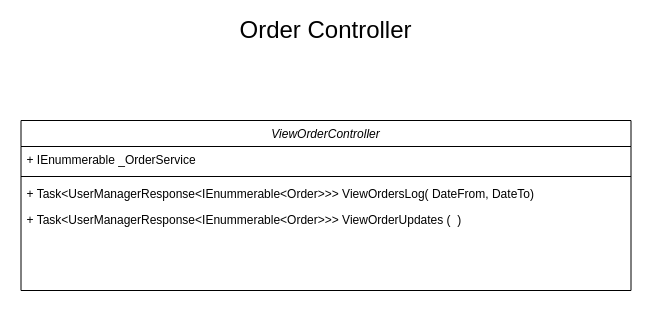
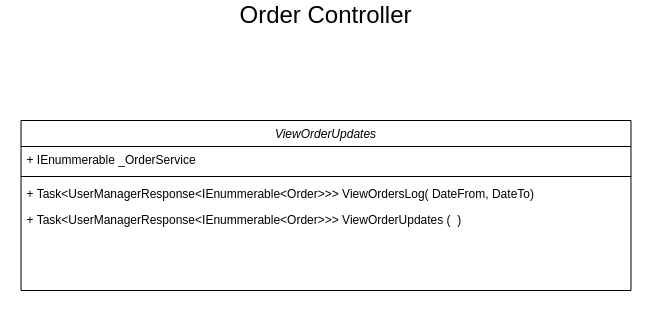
- <mxCell id="2" value="&lt;font style=&quot;font-size: 24px&quot;&gt;Order Controller&lt;br&gt;&lt;/font&gt;" style="text;html=1;strokeColor=none;fillColor=none;align=center;verticalAlign=middle;whiteSpace=wrap;rounded=0;" vertex="1" parent="1"><mxGeometry x="233" y="20" width="185" height="20" as="geometry" /></mxCell>
+ <mxCell id="2" value="&lt;font style=&quot;font-size: 24px&quot;&gt;Order Controller&lt;br&gt;&lt;/font&gt;" style="text;html=1;strokeColor=none;fillColor=none;align=center;verticalAlign=middle;whiteSpace=wrap;rounded=0;" vertex="1" parent="1"><mxGeometry x="233" y="5" width="185" height="20" as="geometry" /></mxCell>
- <mxCell id="3" value="ViewOrderController" style="swimlane;fontStyle=2;align=center;verticalAlign=top;childLayout=stackLayout;horizontal=1;startSize=26;horizontalStack=0;resizeParent=1;resizeLast=0;collapsible=1;marginBottom=0;rounded=0;shadow=0;strokeWidth=1;" vertex="1" parent="1"><mxGeometry x="20.5" y="120" width="610" height="170" as="geometry"><mxRectangle x="230" y="140" width="160" height="26" as="alternateBounds" /></mxGeometry></mxCell>
+ <mxCell id="3" value="ViewOrderUpdates" style="swimlane;fontStyle=2;align=center;verticalAlign=top;childLayout=stackLayout;horizontal=1;startSize=26;horizontalStack=0;resizeParent=1;resizeLast=0;collapsible=1;marginBottom=0;rounded=0;shadow=0;strokeWidth=1;" vertex="1" parent="1"><mxGeometry x="20.5" y="120" width="610" height="170" as="geometry"><mxRectangle x="230" y="140" width="160" height="26" as="alternateBounds" /></mxGeometry></mxCell>
